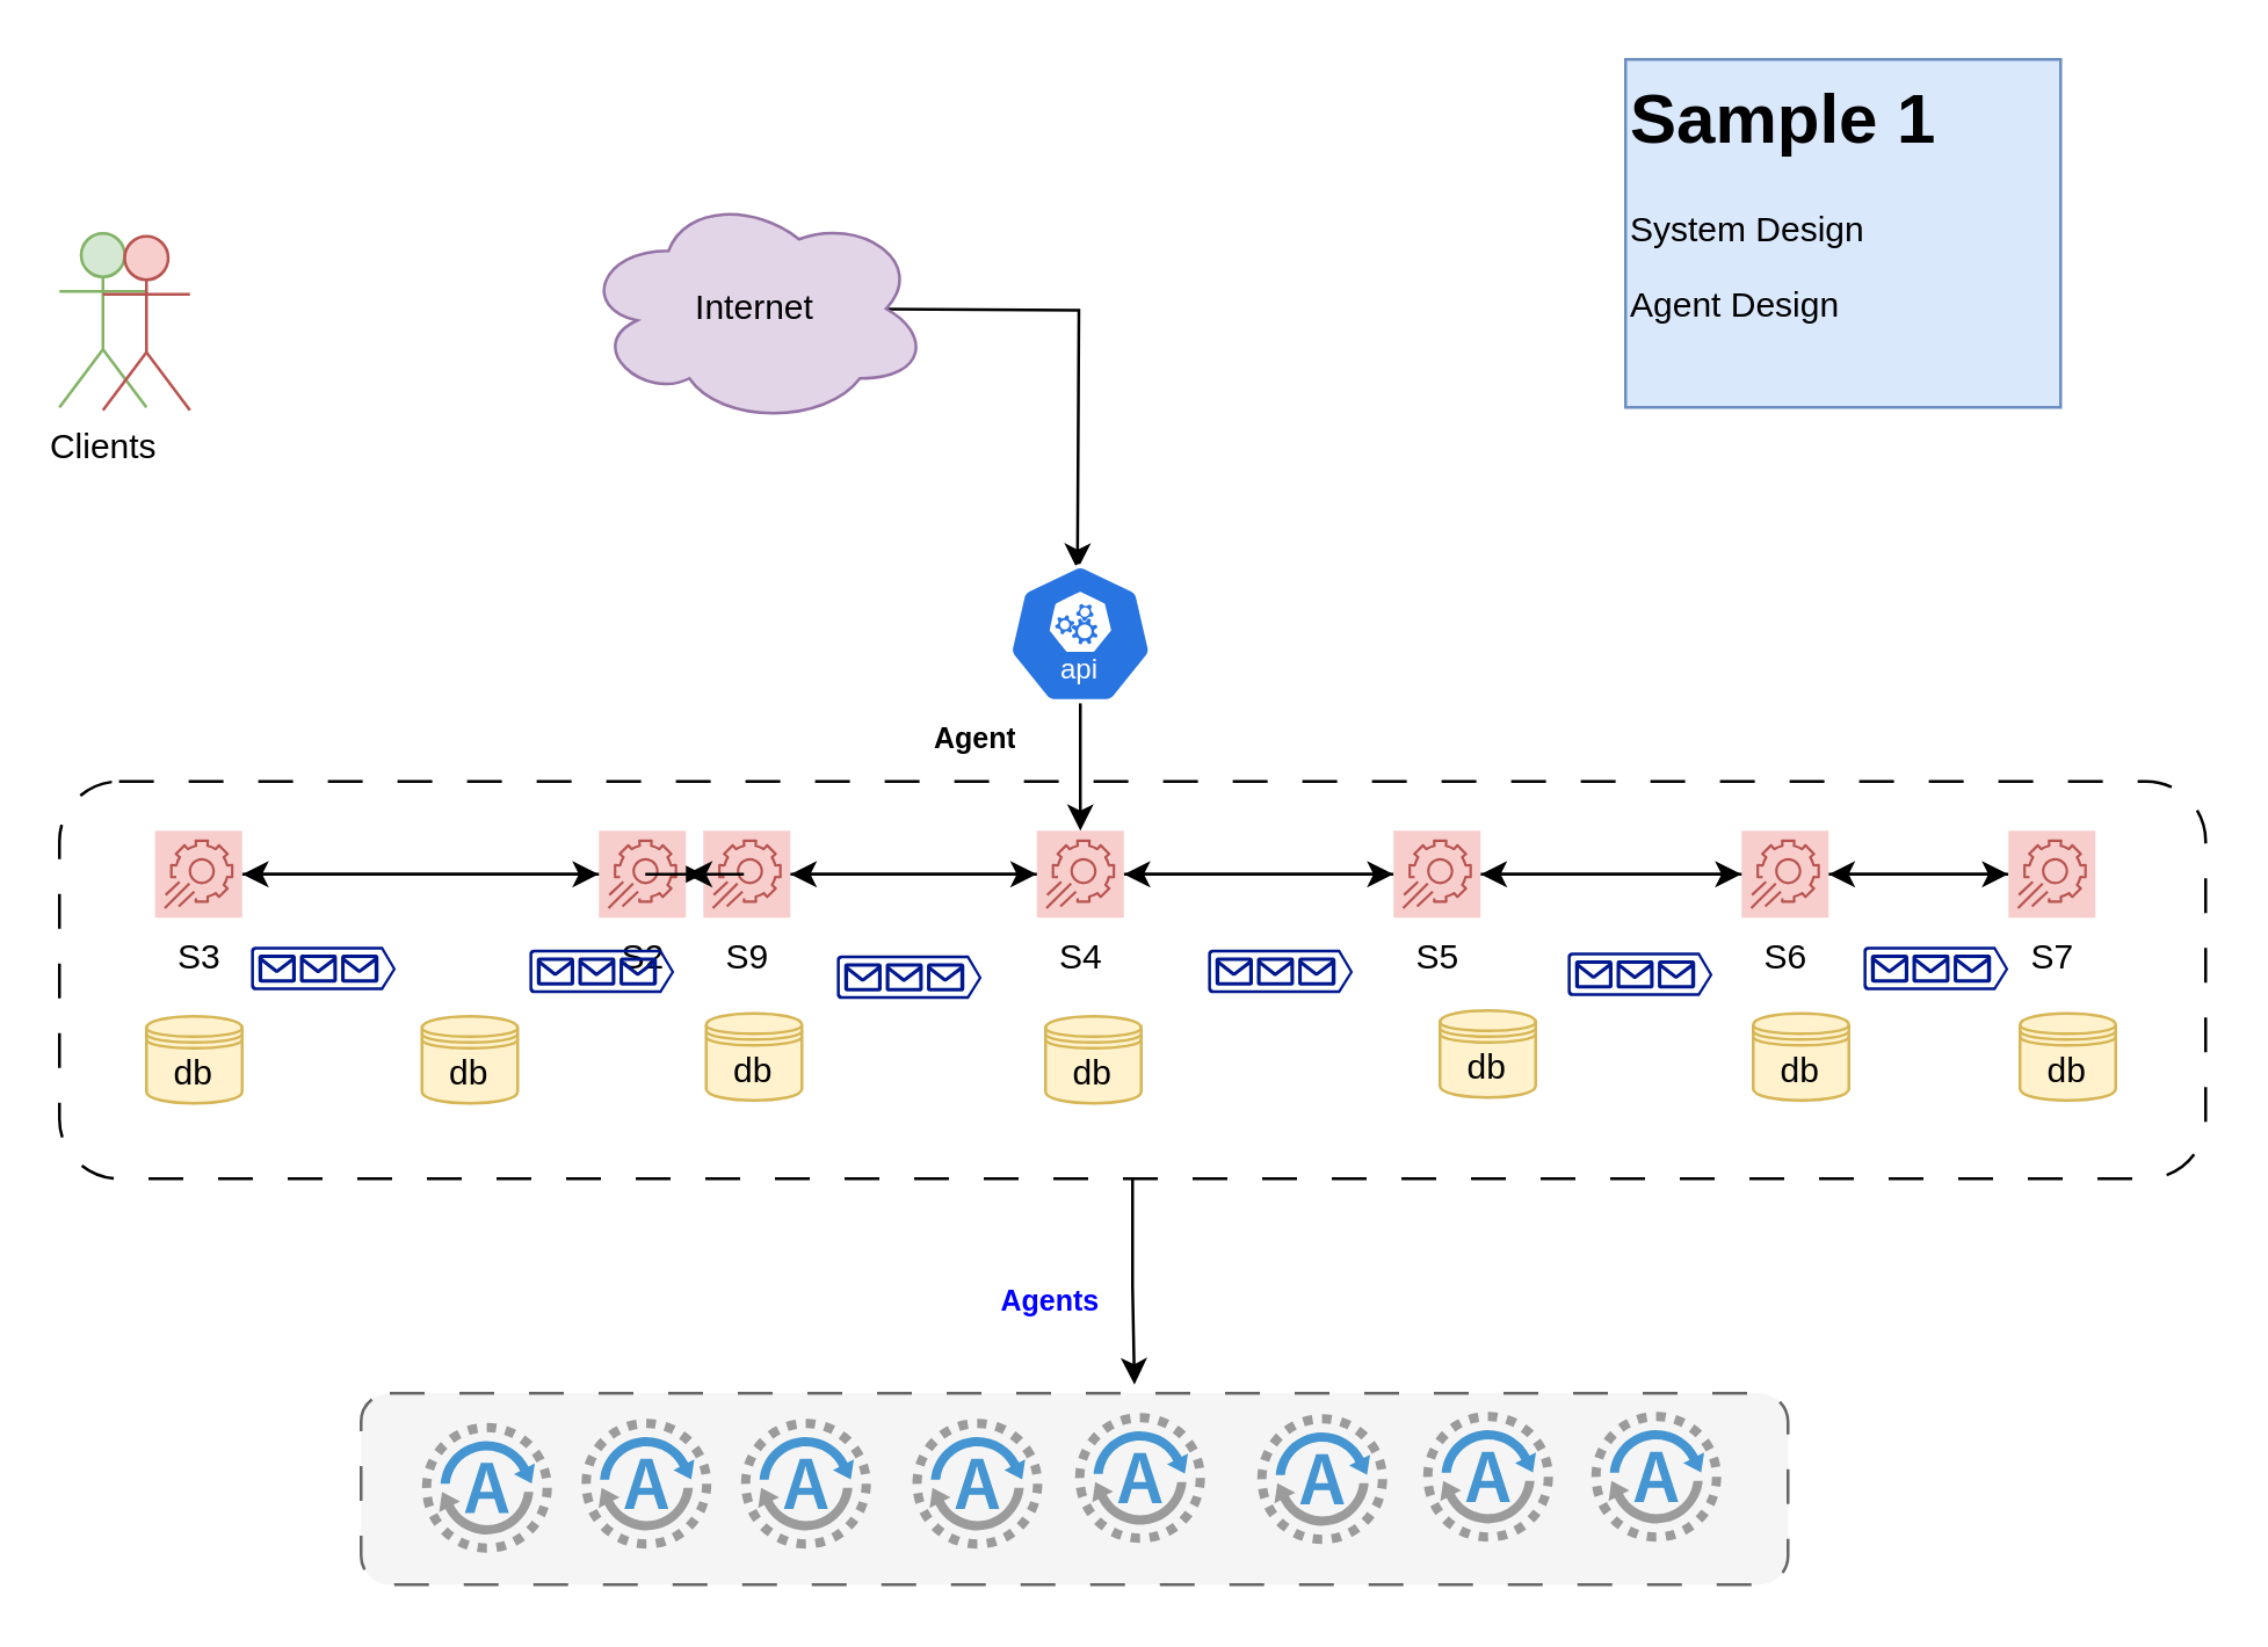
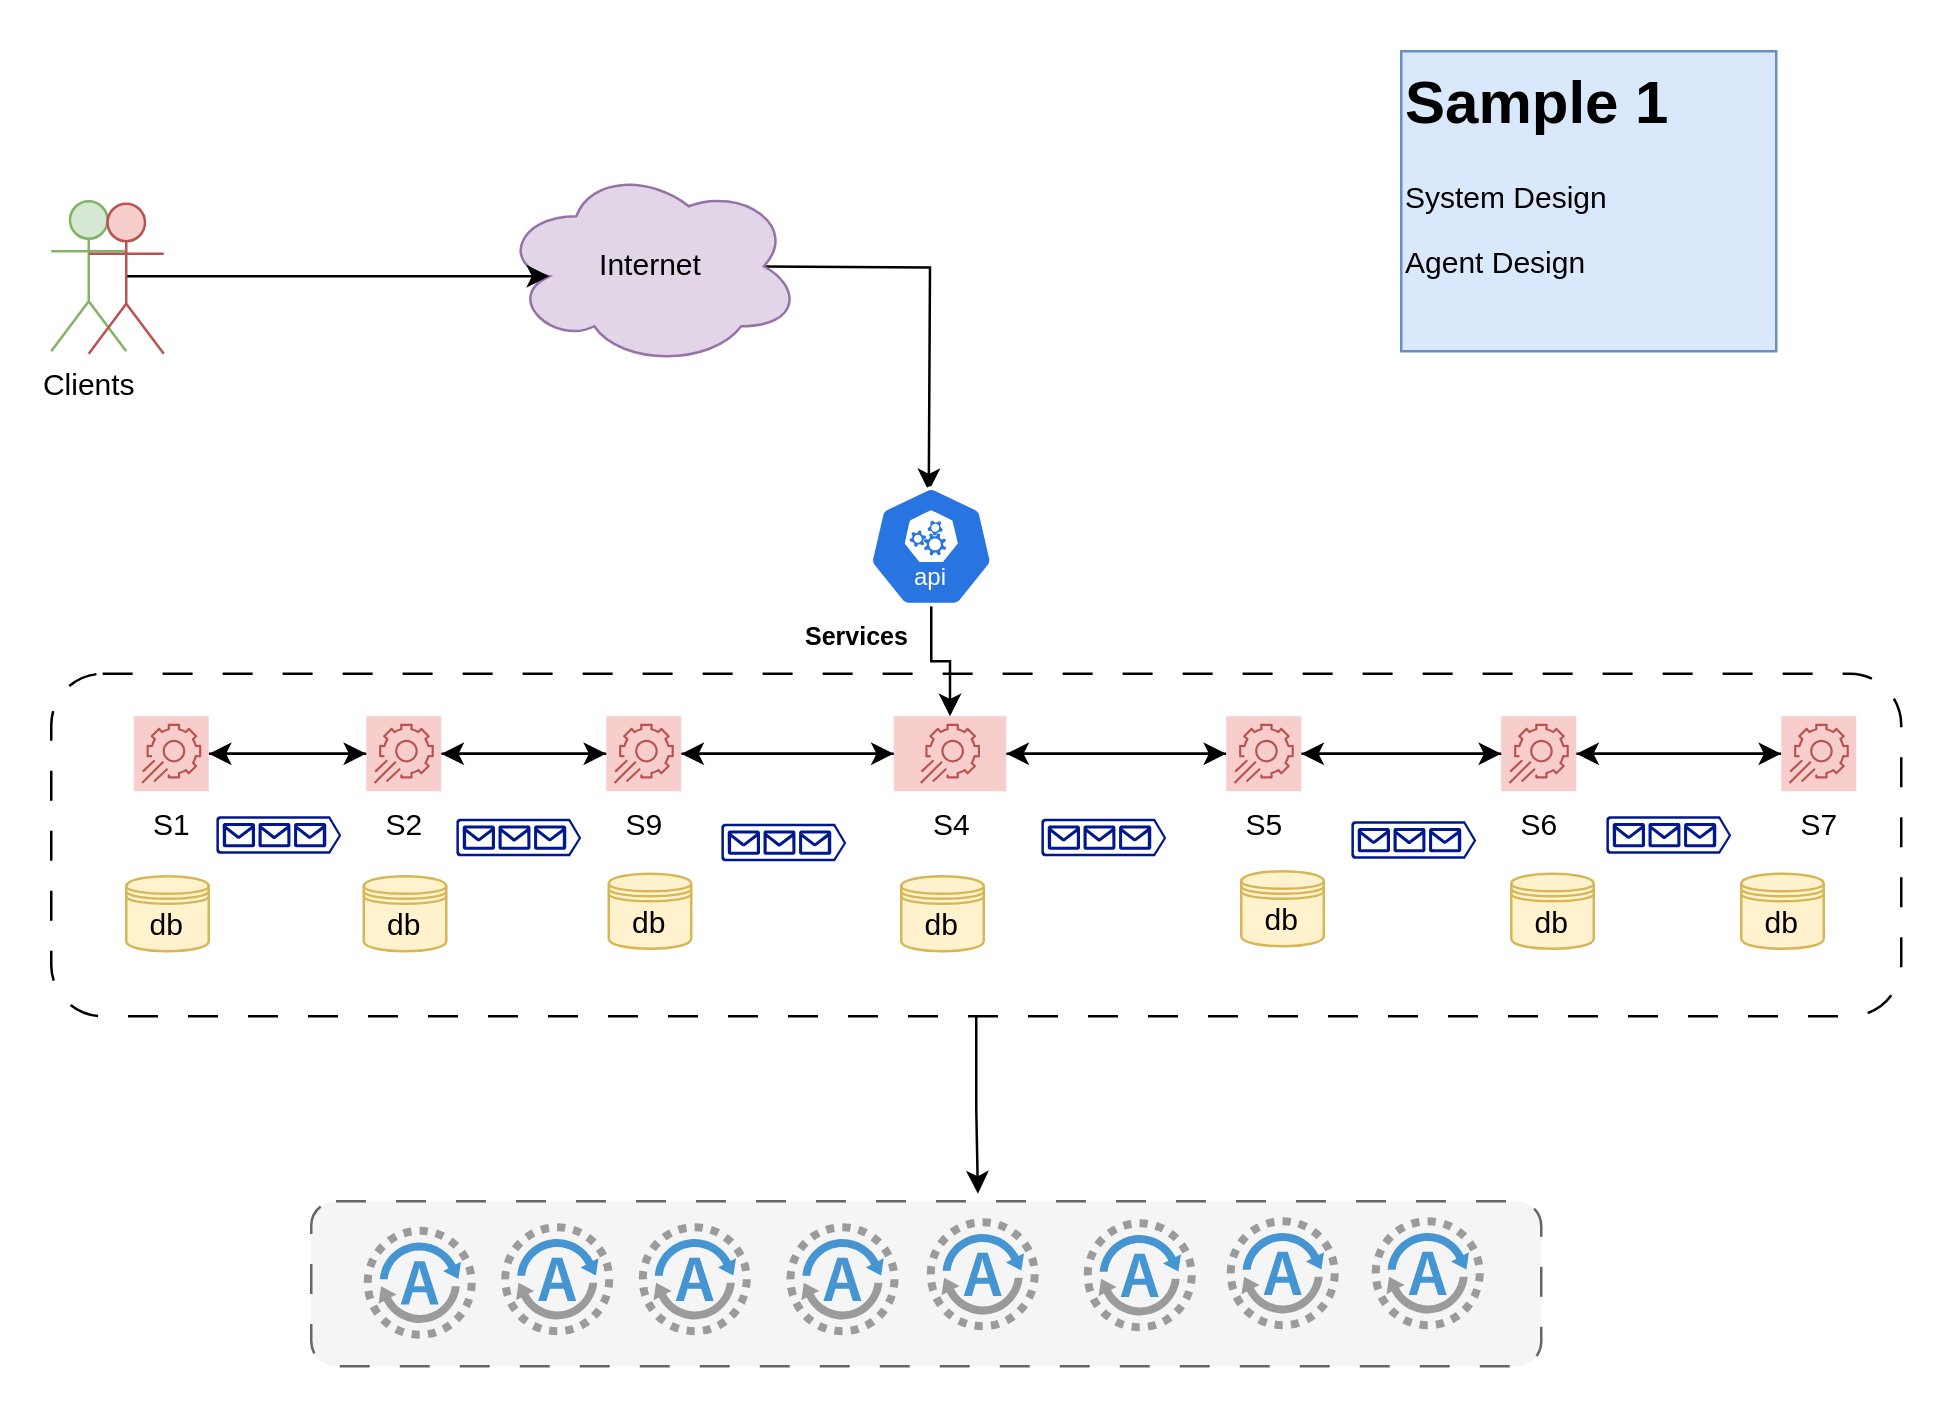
+ <mxCell id="5" style="edgeStyle=orthogonalEdgeStyle;rounded=0;orthogonalLoop=1;jettySize=auto;html=1;entryX=0.16;entryY=0.55;entryDx=0;entryDy=0;entryPerimeter=0;" edge="1" parent="1" source="2" target="4"><mxGeometry relative="1" as="geometry" /></mxCell>
- <mxCell id="49" value="&lt;h1 style=&quot;margin-top: 0px; font-size: 10px;&quot;&gt;Agent&lt;/h1&gt;" style="text;html=1;whiteSpace=wrap;overflow=hidden;rounded=0;fontSize=10;" vertex="1" parent="1"><mxGeometry x="320" y="242" width="60" height="30" as="geometry" /></mxCell>
+ <mxCell id="49" value="&lt;h1 style=&quot;margin-top: 0px; font-size: 10px;&quot;&gt;Services&lt;/h1&gt;" style="text;html=1;whiteSpace=wrap;overflow=hidden;rounded=0;fontSize=10;" vertex="1" parent="1"><mxGeometry x="320" y="242" width="60" height="30" as="geometry" /></mxCell>
- <mxCell id="13" value="S2" style="sketch=0;points=[[0,0,0],[0.25,0,0],[0.5,0,0],[0.75,0,0],[1,0,0],[0,1,0],[0.25,1,0],[0.5,1,0],[0.75,1,0],[1,1,0],[0,0.25,0],[0,0.5,0],[0,0.75,0],[1,0.25,0],[1,0.5,0],[1,0.75,0]];points=[[0,0,0],[0.25,0,0],[0.5,0,0],[0.75,0,0],[1,0,0],[0,1,0],[0.25,1,0],[0.5,1,0],[0.75,1,0],[1,1,0],[0,0.25,0],[0,0.5,0],[0,0.75,0],[1,0.25,0],[1,0.5,0],[1,0.75,0]];outlineConnect=0;fillColor=#f8cecc;strokeColor=#b85450;dashed=0;verticalLabelPosition=bottom;verticalAlign=top;align=center;html=1;fontSize=12;fontStyle=0;aspect=fixed;shape=mxgraph.aws4.resourceIcon;resIcon=mxgraph.aws4.app_config;" vertex="1" parent="1"><mxGeometry x="206" y="286" width="30" height="30" as="geometry" /></mxCell>
+ <mxCell id="13" value="S2" style="sketch=0;points=[[0,0,0],[0.25,0,0],[0.5,0,0],[0.75,0,0],[1,0,0],[0,1,0],[0.25,1,0],[0.5,1,0],[0.75,1,0],[1,1,0],[0,0.25,0],[0,0.5,0],[0,0.75,0],[1,0.25,0],[1,0.5,0],[1,0.75,0]];points=[[0,0,0],[0.25,0,0],[0.5,0,0],[0.75,0,0],[1,0,0],[0,1,0],[0.25,1,0],[0.5,1,0],[0.75,1,0],[1,1,0],[0,0.25,0],[0,0.5,0],[0,0.75,0],[1,0.25,0],[1,0.5,0],[1,0.75,0]];outlineConnect=0;fillColor=#f8cecc;strokeColor=#b85450;dashed=0;verticalLabelPosition=bottom;verticalAlign=top;align=center;html=1;fontSize=12;fontStyle=0;aspect=fixed;shape=mxgraph.aws4.resourceIcon;resIcon=mxgraph.aws4.app_config;" vertex="1" parent="1"><mxGeometry x="146" y="286" width="30" height="30" as="geometry" /></mxCell>
- <mxCell id="17" value="S4" style="sketch=0;points=[[0,0,0],[0.25,0,0],[0.5,0,0],[0.75,0,0],[1,0,0],[0,1,0],[0.25,1,0],[0.5,1,0],[0.75,1,0],[1,1,0],[0,0.25,0],[0,0.5,0],[0,0.75,0],[1,0.25,0],[1,0.5,0],[1,0.75,0]];points=[[0,0,0],[0.25,0,0],[0.5,0,0],[0.75,0,0],[1,0,0],[0,1,0],[0.25,1,0],[0.5,1,0],[0.75,1,0],[1,1,0],[0,0.25,0],[0,0.5,0],[0,0.75,0],[1,0.25,0],[1,0.5,0],[1,0.75,0]];outlineConnect=0;fillColor=#f8cecc;strokeColor=#b85450;dashed=0;verticalLabelPosition=bottom;verticalAlign=top;align=center;html=1;fontSize=12;fontStyle=0;aspect=fixed;shape=mxgraph.aws4.resourceIcon;resIcon=mxgraph.aws4.app_config;" vertex="1" parent="1"><mxGeometry x="357" y="286" width="30" height="30" as="geometry" /></mxCell>
+ <mxCell id="17" value="S4" style="sketch=0;points=[[0,0,0],[0.25,0,0],[0.5,0,0],[0.75,0,0],[1,0,0],[0,1,0],[0.25,1,0],[0.5,1,0],[0.75,1,0],[1,1,0],[0,0.25,0],[0,0.5,0],[0,0.75,0],[1,0.25,0],[1,0.5,0],[1,0.75,0]];points=[[0,0,0],[0.25,0,0],[0.5,0,0],[0.75,0,0],[1,0,0],[0,1,0],[0.25,1,0],[0.5,1,0],[0.75,1,0],[1,1,0],[0,0.25,0],[0,0.5,0],[0,0.75,0],[1,0.25,0],[1,0.5,0],[1,0.75,0]];outlineConnect=0;fillColor=#f8cecc;strokeColor=#b85450;dashed=0;verticalLabelPosition=bottom;verticalAlign=top;align=center;html=1;fontSize=12;fontStyle=0;aspect=fixed;shape=mxgraph.aws4.resourceIcon;resIcon=mxgraph.aws4.app_config;" vertex="1" parent="1"><mxGeometry x="357" y="286" width="45" height="30" as="geometry" /></mxCell>
- <mxCell id="20" value="S5" style="sketch=0;points=[[0,0,0],[0.25,0,0],[0.5,0,0],[0.75,0,0],[1,0,0],[0,1,0],[0.25,1,0],[0.5,1,0],[0.75,1,0],[1,1,0],[0,0.25,0],[0,0.5,0],[0,0.75,0],[1,0.25,0],[1,0.5,0],[1,0.75,0]];points=[[0,0,0],[0.25,0,0],[0.5,0,0],[0.75,0,0],[1,0,0],[0,1,0],[0.25,1,0],[0.5,1,0],[0.75,1,0],[1,1,0],[0,0.25,0],[0,0.5,0],[0,0.75,0],[1,0.25,0],[1,0.5,0],[1,0.75,0]];outlineConnect=0;fillColor=#f8cecc;strokeColor=#b85450;dashed=0;verticalLabelPosition=bottom;verticalAlign=top;align=center;html=1;fontSize=12;fontStyle=0;aspect=fixed;shape=mxgraph.aws4.resourceIcon;resIcon=mxgraph.aws4.app_config;" vertex="1" parent="1"><mxGeometry x="480" y="286" width="30" height="30" as="geometry" /></mxCell>
+ <mxCell id="20" value="S5" style="sketch=0;points=[[0,0,0],[0.25,0,0],[0.5,0,0],[0.75,0,0],[1,0,0],[0,1,0],[0.25,1,0],[0.5,1,0],[0.75,1,0],[1,1,0],[0,0.25,0],[0,0.5,0],[0,0.75,0],[1,0.25,0],[1,0.5,0],[1,0.75,0]];points=[[0,0,0],[0.25,0,0],[0.5,0,0],[0.75,0,0],[1,0,0],[0,1,0],[0.25,1,0],[0.5,1,0],[0.75,1,0],[1,1,0],[0,0.25,0],[0,0.5,0],[0,0.75,0],[1,0.25,0],[1,0.5,0],[1,0.75,0]];outlineConnect=0;fillColor=#f8cecc;strokeColor=#b85450;dashed=0;verticalLabelPosition=bottom;verticalAlign=top;align=center;html=1;fontSize=12;fontStyle=0;aspect=fixed;shape=mxgraph.aws4.resourceIcon;resIcon=mxgraph.aws4.app_config;" vertex="1" parent="1"><mxGeometry x="490" y="286" width="30" height="30" as="geometry" /></mxCell>
- <mxCell id="24" value="S7" style="sketch=0;points=[[0,0,0],[0.25,0,0],[0.5,0,0],[0.75,0,0],[1,0,0],[0,1,0],[0.25,1,0],[0.5,1,0],[0.75,1,0],[1,1,0],[0,0.25,0],[0,0.5,0],[0,0.75,0],[1,0.25,0],[1,0.5,0],[1,0.75,0]];points=[[0,0,0],[0.25,0,0],[0.5,0,0],[0.75,0,0],[1,0,0],[0,1,0],[0.25,1,0],[0.5,1,0],[0.75,1,0],[1,1,0],[0,0.25,0],[0,0.5,0],[0,0.75,0],[1,0.25,0],[1,0.5,0],[1,0.75,0]];outlineConnect=0;fillColor=#f8cecc;strokeColor=#b85450;dashed=0;verticalLabelPosition=bottom;verticalAlign=top;align=center;html=1;fontSize=12;fontStyle=0;aspect=fixed;shape=mxgraph.aws4.resourceIcon;resIcon=mxgraph.aws4.app_config;" vertex="1" parent="1"><mxGeometry x="692" y="286" width="30" height="30" as="geometry" /></mxCell>
+ <mxCell id="24" value="S7" style="sketch=0;points=[[0,0,0],[0.25,0,0],[0.5,0,0],[0.75,0,0],[1,0,0],[0,1,0],[0.25,1,0],[0.5,1,0],[0.75,1,0],[1,1,0],[0,0.25,0],[0,0.5,0],[0,0.75,0],[1,0.25,0],[1,0.5,0],[1,0.75,0]];points=[[0,0,0],[0.25,0,0],[0.5,0,0],[0.75,0,0],[1,0,0],[0,1,0],[0.25,1,0],[0.5,1,0],[0.75,1,0],[1,1,0],[0,0.25,0],[0,0.5,0],[0,0.75,0],[1,0.25,0],[1,0.5,0],[1,0.75,0]];outlineConnect=0;fillColor=#f8cecc;strokeColor=#b85450;dashed=0;verticalLabelPosition=bottom;verticalAlign=top;align=center;html=1;fontSize=12;fontStyle=0;aspect=fixed;shape=mxgraph.aws4.resourceIcon;resIcon=mxgraph.aws4.app_config;" vertex="1" parent="1"><mxGeometry x="712" y="286" width="30" height="30" as="geometry" /></mxCell>
- <mxCell id="11" value="S3" style="sketch=0;points=[[0,0,0],[0.25,0,0],[0.5,0,0],[0.75,0,0],[1,0,0],[0,1,0],[0.25,1,0],[0.5,1,0],[0.75,1,0],[1,1,0],[0,0.25,0],[0,0.5,0],[0,0.75,0],[1,0.25,0],[1,0.5,0],[1,0.75,0]];points=[[0,0,0],[0.25,0,0],[0.5,0,0],[0.75,0,0],[1,0,0],[0,1,0],[0.25,1,0],[0.5,1,0],[0.75,1,0],[1,1,0],[0,0.25,0],[0,0.5,0],[0,0.75,0],[1,0.25,0],[1,0.5,0],[1,0.75,0]];outlineConnect=0;fillColor=#f8cecc;strokeColor=#b85450;dashed=0;verticalLabelPosition=bottom;verticalAlign=top;align=center;html=1;fontSize=12;fontStyle=0;aspect=fixed;shape=mxgraph.aws4.resourceIcon;resIcon=mxgraph.aws4.app_config;" vertex="1" parent="1"><mxGeometry x="53" y="286" width="30" height="30" as="geometry" /></mxCell>
+ <mxCell id="11" value="S1" style="sketch=0;points=[[0,0,0],[0.25,0,0],[0.5,0,0],[0.75,0,0],[1,0,0],[0,1,0],[0.25,1,0],[0.5,1,0],[0.75,1,0],[1,1,0],[0,0.25,0],[0,0.5,0],[0,0.75,0],[1,0.25,0],[1,0.5,0],[1,0.75,0]];points=[[0,0,0],[0.25,0,0],[0.5,0,0],[0.75,0,0],[1,0,0],[0,1,0],[0.25,1,0],[0.5,1,0],[0.75,1,0],[1,1,0],[0,0.25,0],[0,0.5,0],[0,0.75,0],[1,0.25,0],[1,0.5,0],[1,0.75,0]];outlineConnect=0;fillColor=#f8cecc;strokeColor=#b85450;dashed=0;verticalLabelPosition=bottom;verticalAlign=top;align=center;html=1;fontSize=12;fontStyle=0;aspect=fixed;shape=mxgraph.aws4.resourceIcon;resIcon=mxgraph.aws4.app_config;" vertex="1" parent="1"><mxGeometry x="53" y="286" width="30" height="30" as="geometry" /></mxCell>
- <mxCell id="50" value="Agents" style="text;html=1;whiteSpace=wrap;overflow=hidden;rounded=0;fontStyle=1;fontSize=10;fontColor=#0000FF;" vertex="1" parent="1"><mxGeometry x="342.9" y="436" width="110" height="30" as="geometry" /></mxCell>
